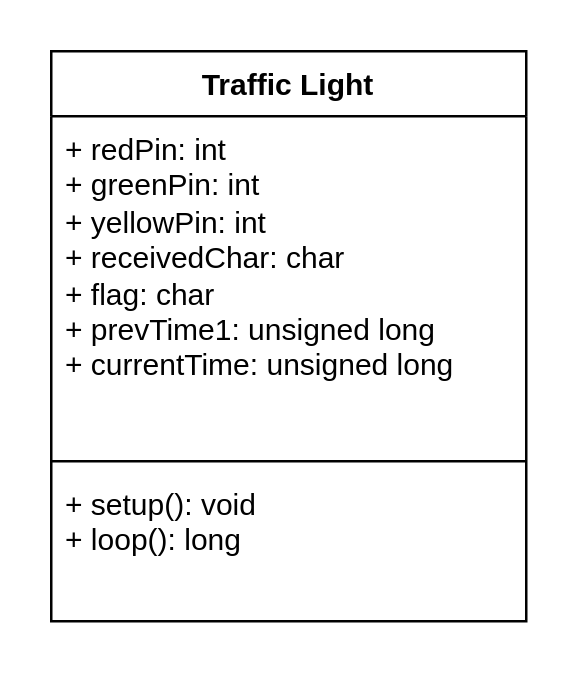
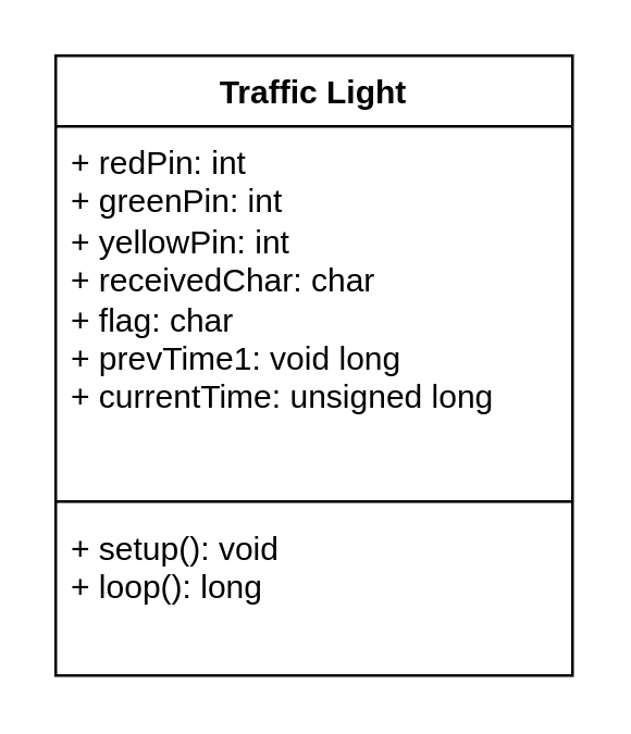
- <mxCell id="3" value="&lt;div&gt;+ redPin: int&lt;/div&gt;&lt;div&gt;+ greenPin: int&lt;/div&gt;&lt;div&gt;+ yellowPin: int&lt;/div&gt;&lt;div&gt;+ receivedChar: char&lt;/div&gt;&lt;div&gt;+ flag: char&lt;/div&gt;&lt;div&gt;+ prevTime1: unsigned long&lt;/div&gt;&lt;div&gt;+&lt;span style=&quot;background-color: initial;&quot;&gt;&amp;nbsp;currentTime&lt;/span&gt;&lt;span style=&quot;background-color: initial;&quot;&gt;: unsigned long&lt;/span&gt;&lt;/div&gt;" style="text;strokeColor=none;fillColor=none;align=left;verticalAlign=top;spacingLeft=4;spacingRight=4;overflow=hidden;rotatable=0;points=[[0,0.5],[1,0.5]];portConstraint=eastwest;whiteSpace=wrap;html=1;" vertex="1" parent="2"><mxGeometry y="26" width="190" height="134" as="geometry" /></mxCell>
+ <mxCell id="3" value="&lt;div&gt;+ redPin: int&lt;/div&gt;&lt;div&gt;+ greenPin: int&lt;/div&gt;&lt;div&gt;+ yellowPin: int&lt;/div&gt;&lt;div&gt;+ receivedChar: char&lt;/div&gt;&lt;div&gt;+ flag: char&lt;/div&gt;&lt;div&gt;+ prevTime1: void long&lt;/div&gt;&lt;div&gt;+&lt;span style=&quot;background-color: initial;&quot;&gt;&amp;nbsp;currentTime&lt;/span&gt;&lt;span style=&quot;background-color: initial;&quot;&gt;: unsigned long&lt;/span&gt;&lt;/div&gt;" style="text;strokeColor=none;fillColor=none;align=left;verticalAlign=top;spacingLeft=4;spacingRight=4;overflow=hidden;rotatable=0;points=[[0,0.5],[1,0.5]];portConstraint=eastwest;whiteSpace=wrap;html=1;" vertex="1" parent="2"><mxGeometry y="26" width="190" height="134" as="geometry" /></mxCell>
